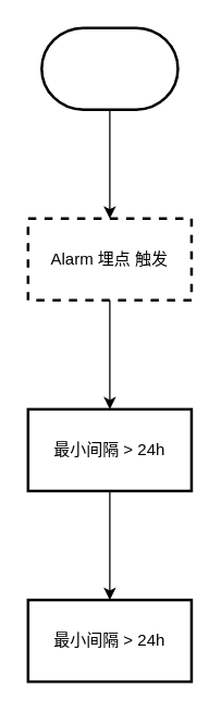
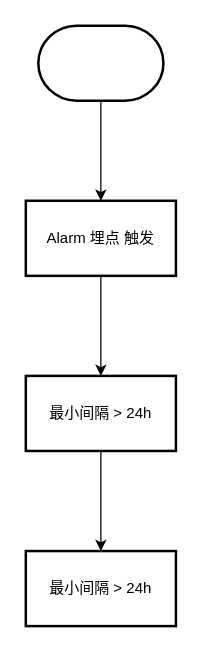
- <mxCell id="5" value="Alarm 埋点 触发" style="whiteSpace=wrap;html=1;strokeWidth=2;dashed=1;" vertex="1" parent="1"><mxGeometry x="20" y="160" width="120" height="60" as="geometry" /></mxCell>
+ <mxCell id="5" value="Alarm 埋点 触发" style="whiteSpace=wrap;html=1;strokeWidth=2;" vertex="1" parent="1"><mxGeometry x="20" y="160" width="120" height="60" as="geometry" /></mxCell>
